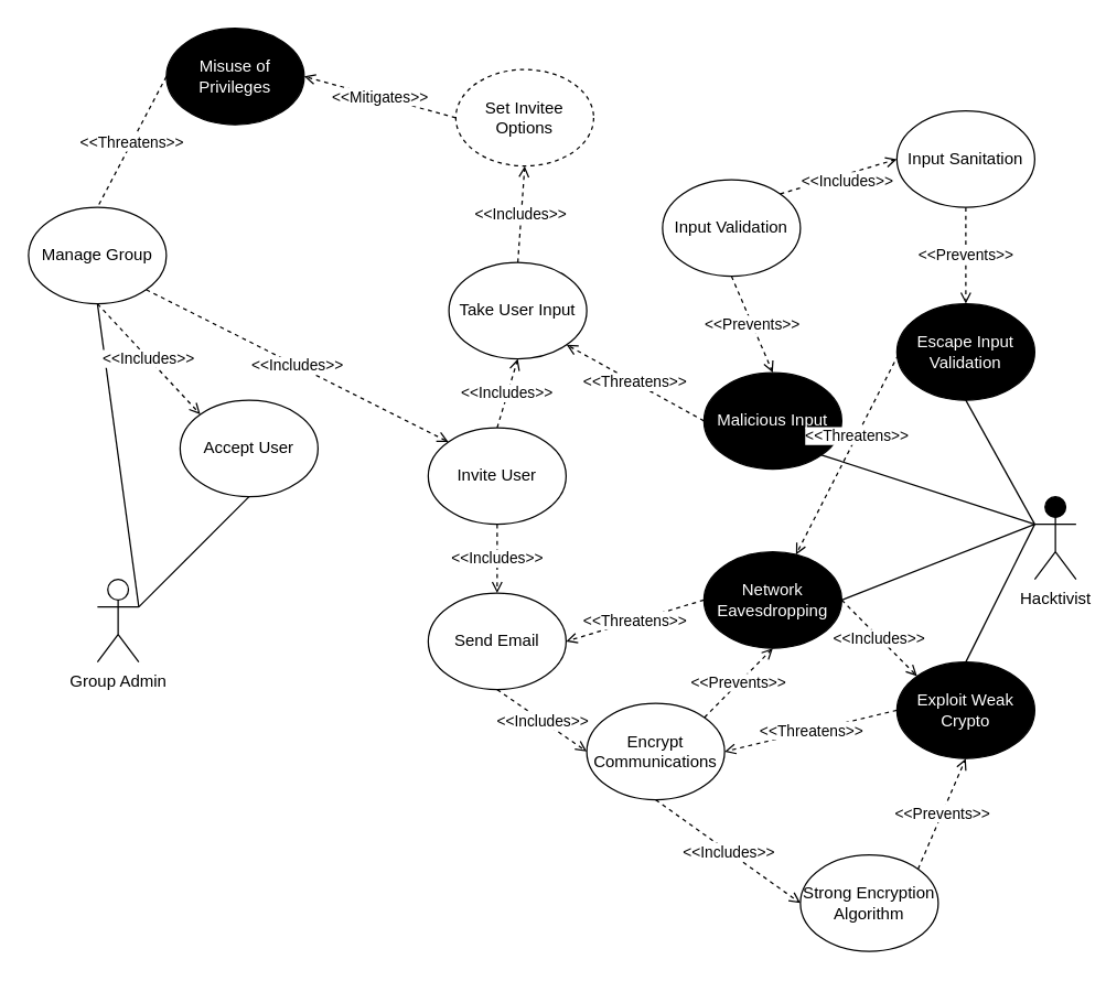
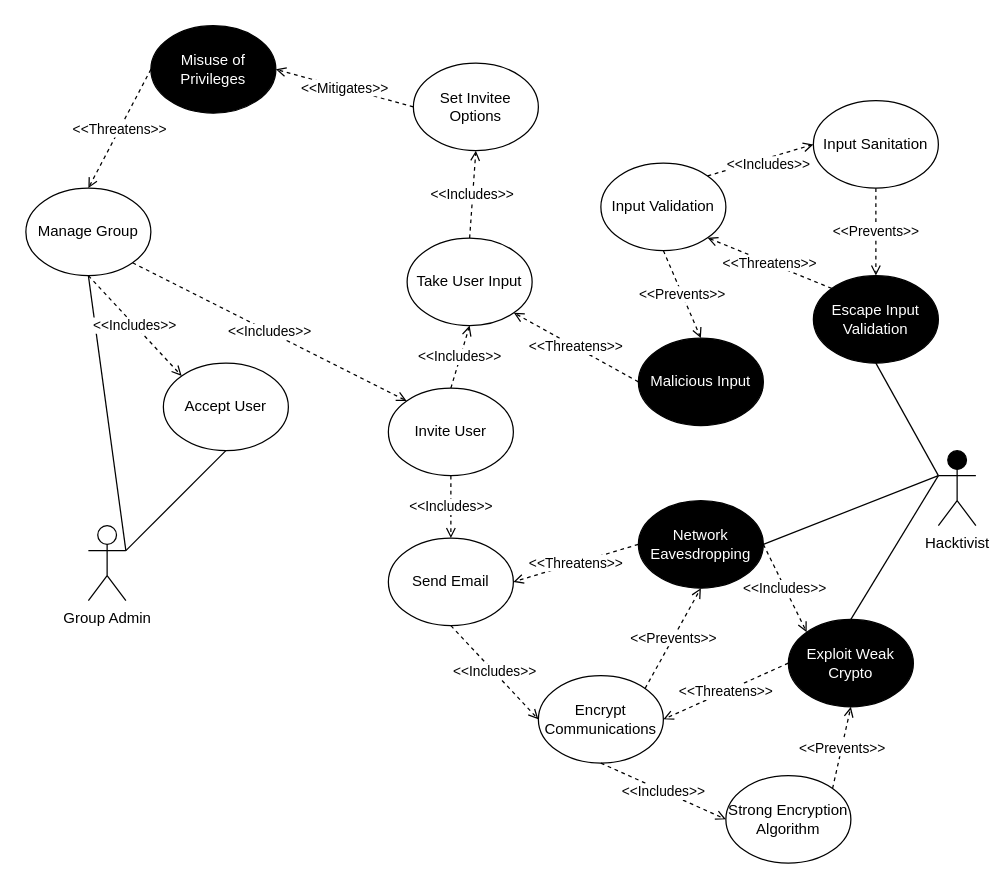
- <mxCell id="12" value="Set Invitee Options" style="ellipse;whiteSpace=wrap;html=1;dashed=1;" vertex="1" parent="1"><mxGeometry x="330" y="50" width="100" height="70" as="geometry" /></mxCell>
+ <mxCell id="12" value="Set Invitee Options" style="ellipse;whiteSpace=wrap;html=1;" vertex="1" parent="1"><mxGeometry x="330" y="50" width="100" height="70" as="geometry" /></mxCell>
- <mxCell id="13" value="&amp;lt;&amp;lt;Threatens&amp;gt;&amp;gt;" style="edgeStyle=none;rounded=0;orthogonalLoop=1;jettySize=auto;html=1;exitX=0;exitY=0.5;exitDx=0;exitDy=0;entryX=0.5;entryY=0;entryDx=0;entryDy=0;dashed=1;fontColor=#000000;endArrow=none;endFill=0;strokeColor=default;" edge="1" parent="1" source="14" target="22"><mxGeometry relative="1" as="geometry" /></mxCell>
+ <mxCell id="13" value="&amp;lt;&amp;lt;Threatens&amp;gt;&amp;gt;" style="edgeStyle=none;rounded=0;orthogonalLoop=1;jettySize=auto;html=1;exitX=0;exitY=0.5;exitDx=0;exitDy=0;entryX=0.5;entryY=0;entryDx=0;entryDy=0;dashed=1;fontColor=#000000;endArrow=open;endFill=0;strokeColor=default;" edge="1" parent="1" source="14" target="22"><mxGeometry relative="1" as="geometry" /></mxCell>
- <mxCell id="26" value="&amp;lt;&amp;lt;Threatens&amp;gt;&amp;gt;" style="edgeStyle=none;rounded=0;orthogonalLoop=1;jettySize=auto;html=1;exitX=0;exitY=0;exitDx=0;exitDy=0;dashed=1;fontColor=#000000;endArrow=open;endFill=0;strokeColor=default;" edge="1" parent="1" source="25" target="30"><mxGeometry relative="1" as="geometry"><mxPoint x="766.72" y="348.79" as="sourcePoint" /><mxPoint x="620.004" y="300.003" as="targetPoint" /></mxGeometry></mxCell>
+ <mxCell id="26" value="&amp;lt;&amp;lt;Threatens&amp;gt;&amp;gt;" style="edgeStyle=none;rounded=0;orthogonalLoop=1;jettySize=auto;html=1;exitX=0;exitY=0;exitDx=0;exitDy=0;entryX=1;entryY=1;entryDx=0;entryDy=0;dashed=1;fontColor=#000000;endArrow=open;endFill=0;strokeColor=default;" edge="1" parent="1" source="25" target="19"><mxGeometry relative="1" as="geometry"><mxPoint x="766.72" y="348.79" as="sourcePoint" /><mxPoint x="620.004" y="300.003" as="targetPoint" /></mxGeometry></mxCell>
- <mxCell id="41" style="rounded=0;orthogonalLoop=1;jettySize=auto;html=1;exitX=1;exitY=1;exitDx=0;exitDy=0;entryX=0;entryY=0.333;entryDx=0;entryDy=0;fontColor=#FFFFFF;endArrow=none;endFill=0;entryPerimeter=0;" edge="1" parent="1" source="17" target="23"><mxGeometry relative="1" as="geometry"><mxPoint x="110" y="450" as="sourcePoint" /><mxPoint x="190" y="370" as="targetPoint" /></mxGeometry></mxCell>
- <mxCell id="35" value="Exploit Weak Crypto" style="ellipse;whiteSpace=wrap;html=1;fillColor=#000000;fontColor=#FFFFFF;" vertex="1" parent="1"><mxGeometry x="650" y="480" width="100" height="70" as="geometry" /></mxCell>
+ <mxCell id="35" value="Exploit Weak Crypto" style="ellipse;whiteSpace=wrap;html=1;fillColor=#000000;fontColor=#FFFFFF;" vertex="1" parent="1"><mxGeometry x="630" y="495" width="100" height="70" as="geometry" /></mxCell>
- <mxCell id="32" value="Encrypt Communications" style="ellipse;whiteSpace=wrap;html=1;" vertex="1" parent="1"><mxGeometry x="425" y="510" width="100" height="70" as="geometry" /></mxCell>
+ <mxCell id="32" value="Encrypt Communications" style="ellipse;whiteSpace=wrap;html=1;" vertex="1" parent="1"><mxGeometry x="430" y="540" width="100" height="70" as="geometry" /></mxCell>
